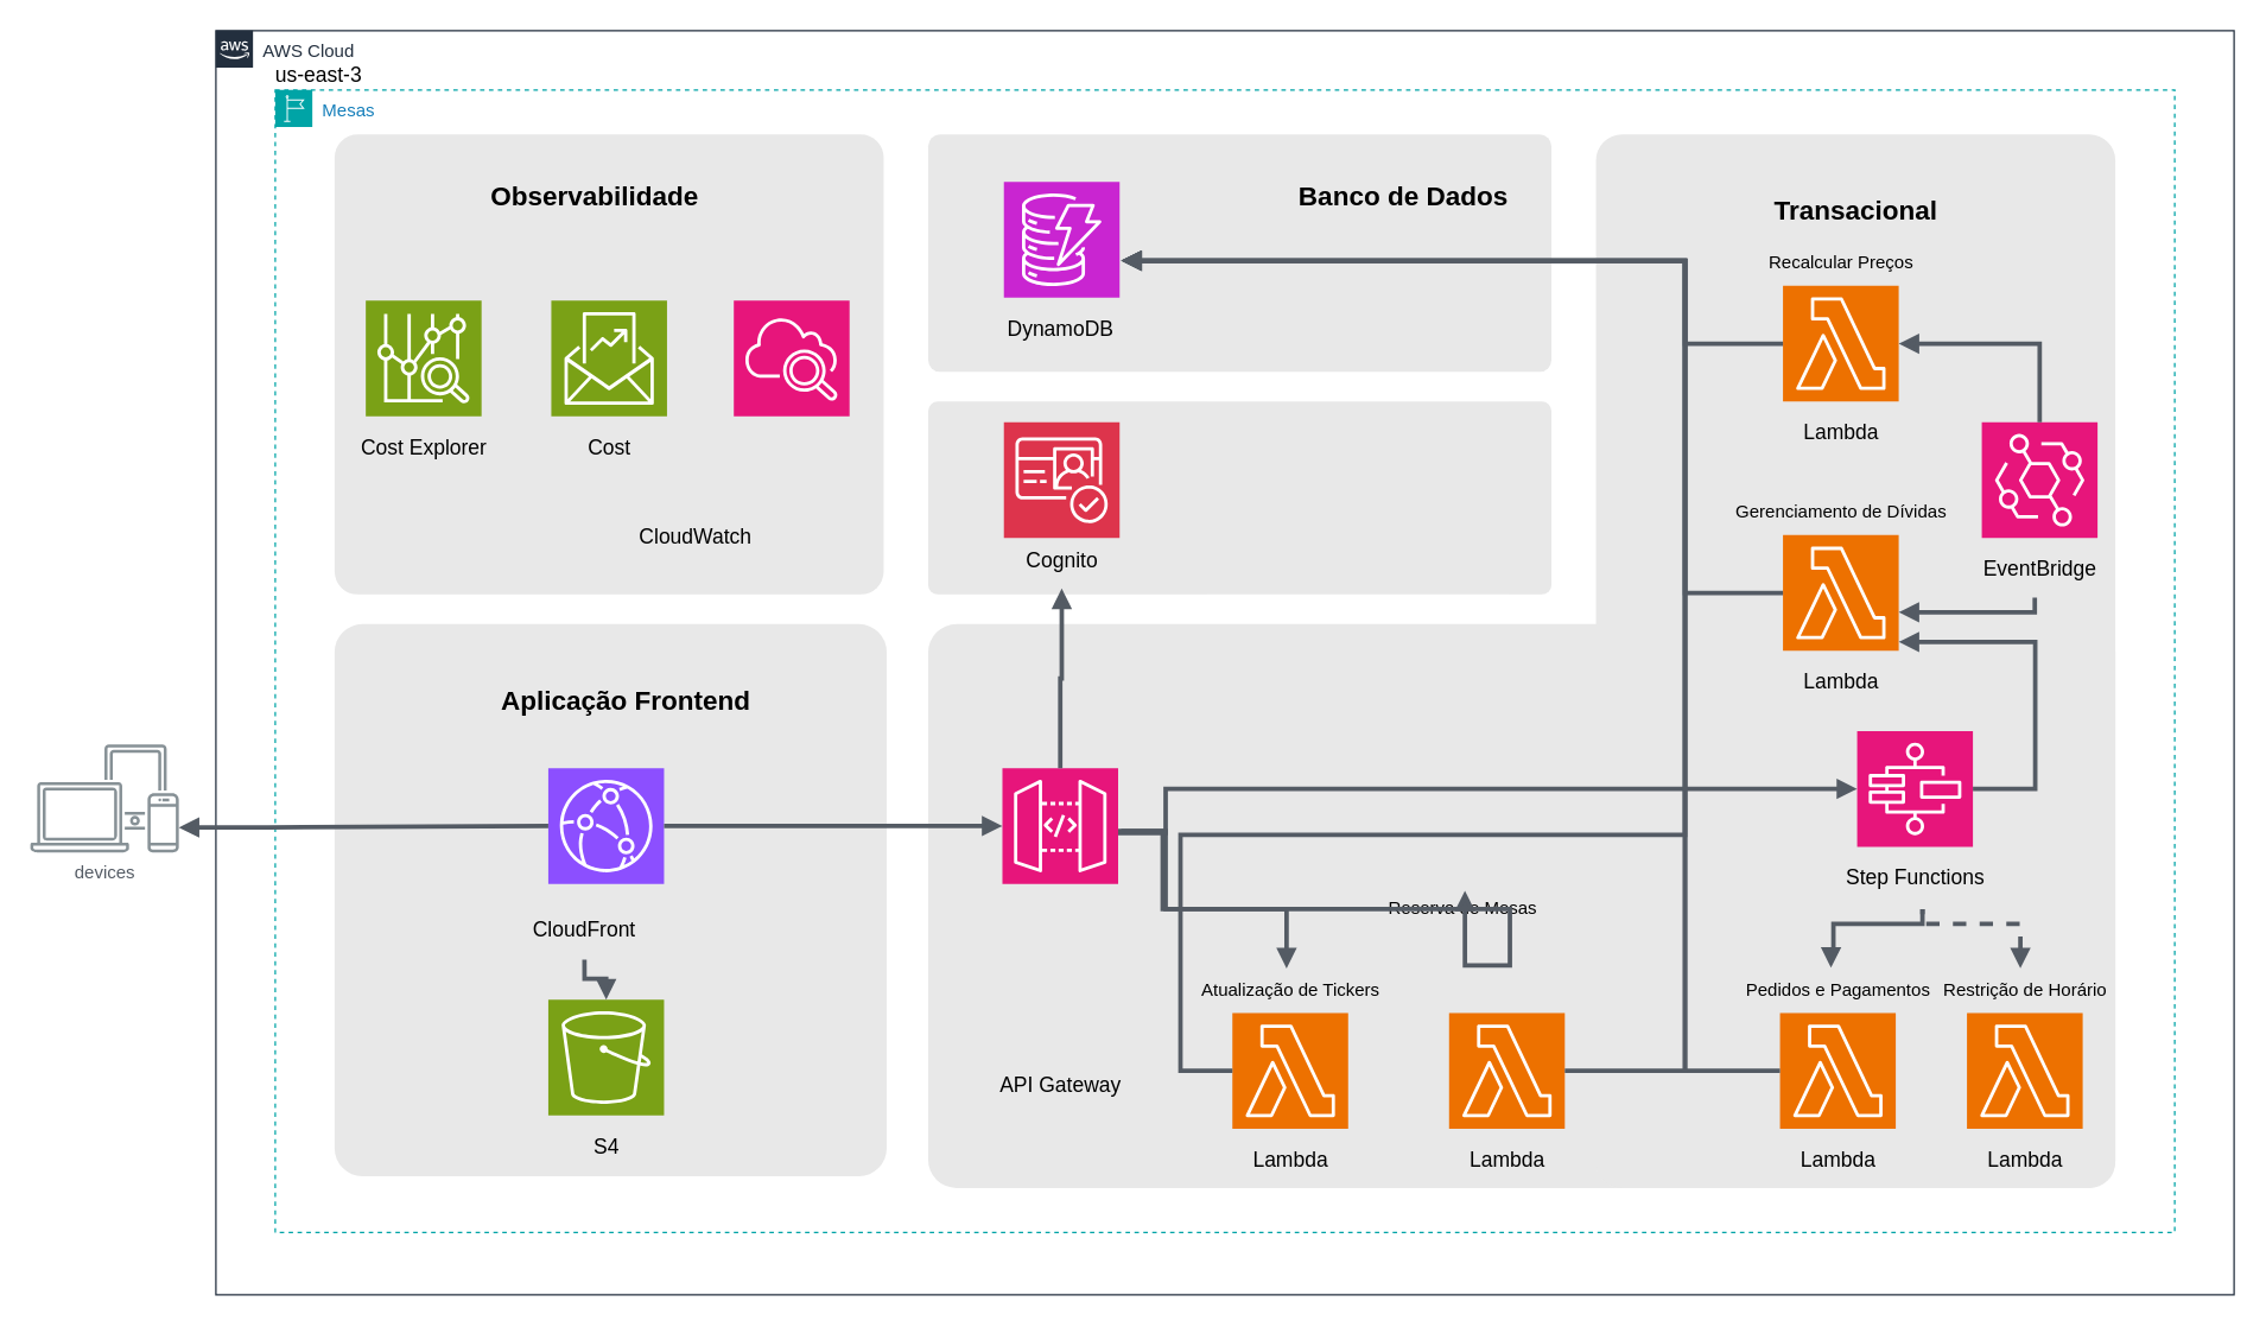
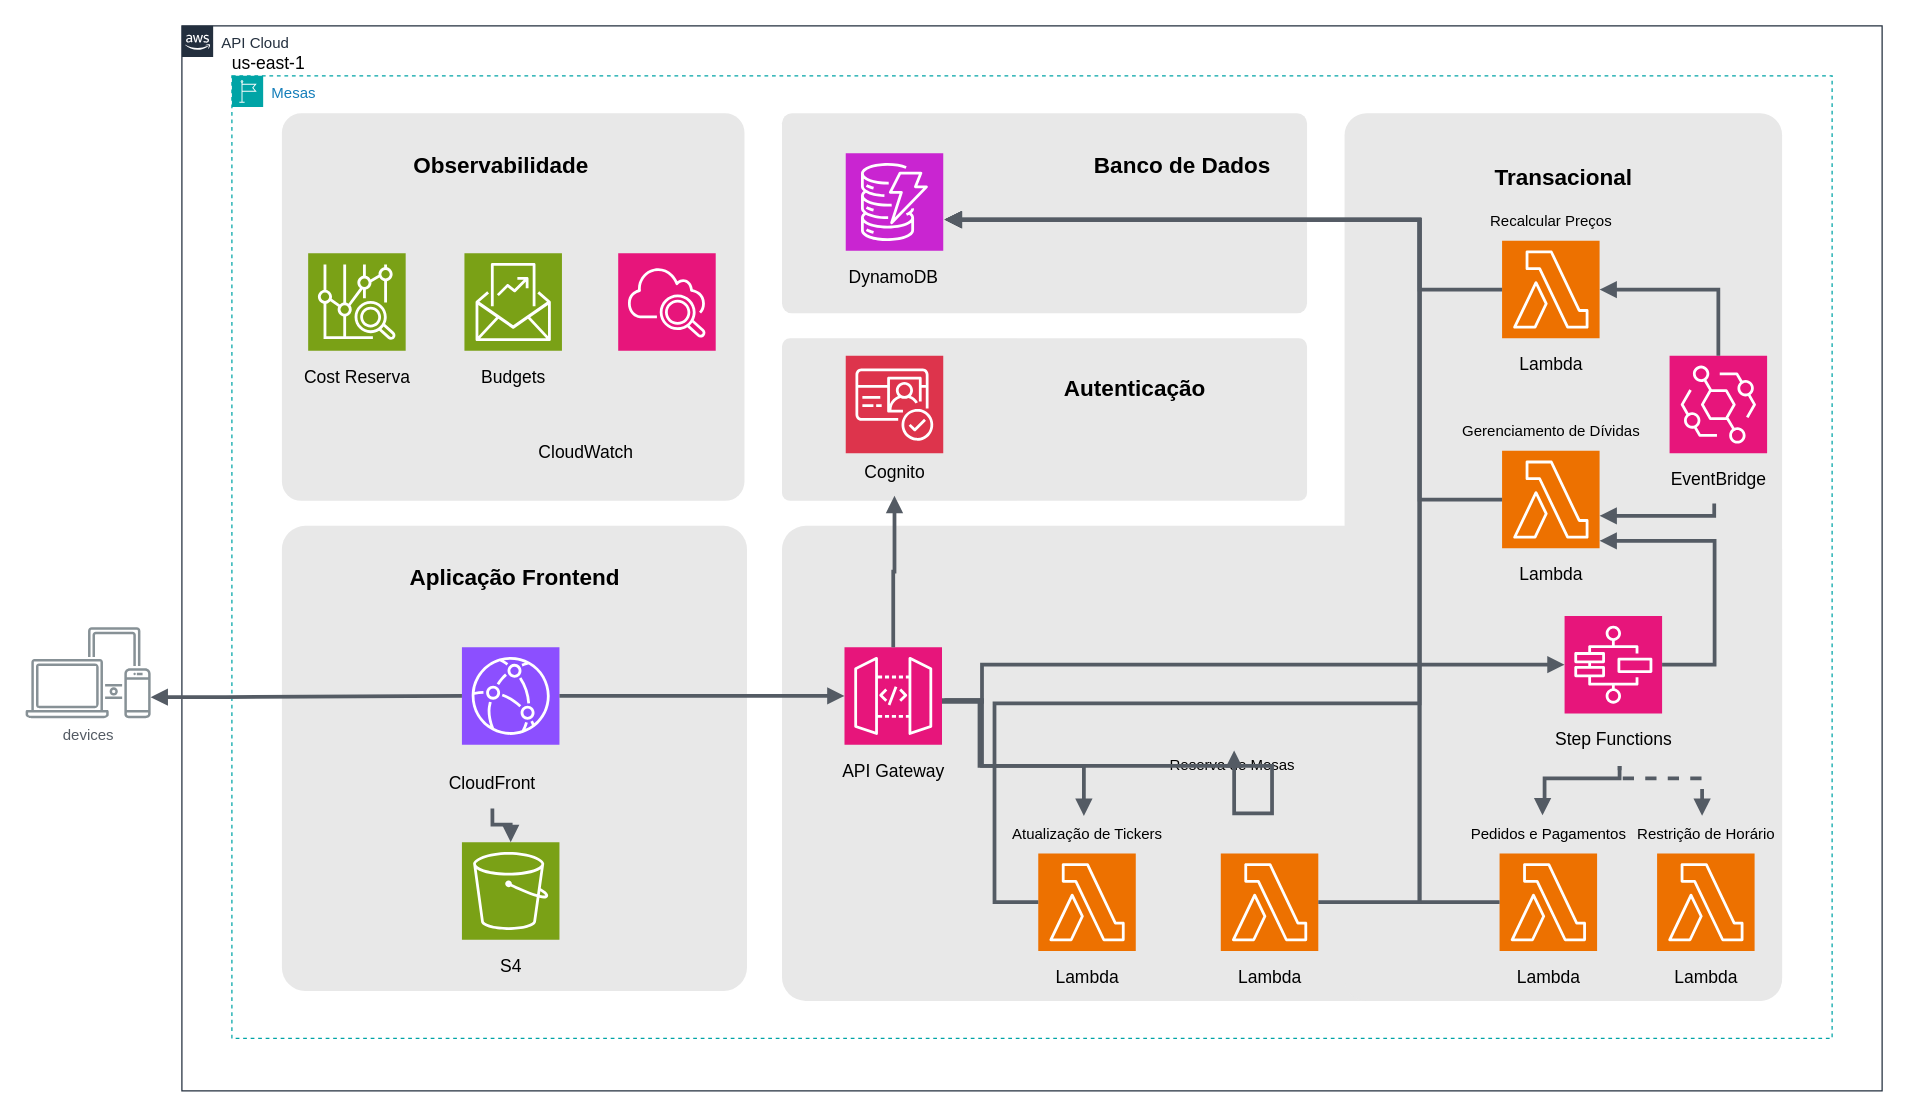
- <mxCell id="2" value="AWS Cloud" style="points=[[0,0],[0.25,0],[0.5,0],[0.75,0],[1,0],[1,0.25],[1,0.5],[1,0.75],[1,1],[0.75,1],[0.5,1],[0.25,1],[0,1],[0,0.75],[0,0.5],[0,0.25]];outlineConnect=0;gradientColor=none;html=1;whiteSpace=wrap;fontSize=12;fontStyle=0;container=1;pointerEvents=0;collapsible=0;recursiveResize=0;shape=mxgraph.aws4.group;grIcon=mxgraph.aws4.group_aws_cloud_alt;strokeColor=#232F3E;fillColor=none;verticalAlign=top;align=left;spacingLeft=30;fontColor=#232F3E;dashed=0;" vertex="1" parent="1"><mxGeometry x="145" y="20" width="1360" height="852" as="geometry" /></mxCell>
+ <mxCell id="2" value="API Cloud" style="points=[[0,0],[0.25,0],[0.5,0],[0.75,0],[1,0],[1,0.25],[1,0.5],[1,0.75],[1,1],[0.75,1],[0.5,1],[0.25,1],[0,1],[0,0.75],[0,0.5],[0,0.25]];outlineConnect=0;gradientColor=none;html=1;whiteSpace=wrap;fontSize=12;fontStyle=0;container=1;pointerEvents=0;collapsible=0;recursiveResize=0;shape=mxgraph.aws4.group;grIcon=mxgraph.aws4.group_aws_cloud_alt;strokeColor=#232F3E;fillColor=none;verticalAlign=top;align=left;spacingLeft=30;fontColor=#232F3E;dashed=0;" vertex="1" parent="1"><mxGeometry x="145" y="20" width="1360" height="852" as="geometry" /></mxCell>
- <mxCell id="69" value="&lt;font style=&quot;font-size: 14px;&quot;&gt;us-east-3&lt;/font&gt;" style="text;html=1;align=center;verticalAlign=middle;resizable=0;points=[];autosize=1;strokeColor=none;fillColor=none;" vertex="1" parent="2"><mxGeometry x="29" y="15" width="80" height="30" as="geometry" /></mxCell>
+ <mxCell id="69" value="&lt;font style=&quot;font-size: 14px;&quot;&gt;us-east-1&lt;/font&gt;" style="text;html=1;align=center;verticalAlign=middle;resizable=0;points=[];autosize=1;strokeColor=none;fillColor=none;" vertex="1" parent="2"><mxGeometry x="29" y="15" width="80" height="30" as="geometry" /></mxCell>
- <mxCell id="67" value="&lt;span style=&quot;font-size: 14px;&quot;&gt;Cost Explorer&lt;/span&gt;" style="text;html=1;align=center;verticalAlign=middle;resizable=0;points=[];autosize=1;strokeColor=none;fillColor=none;fontSize=18;" vertex="1" parent="3"><mxGeometry x="45" y="220" width="110" height="40" as="geometry" /></mxCell>
+ <mxCell id="67" value="&lt;span style=&quot;font-size: 14px;&quot;&gt;Cost Reserva&lt;/span&gt;" style="text;html=1;align=center;verticalAlign=middle;resizable=0;points=[];autosize=1;strokeColor=none;fillColor=none;fontSize=18;" vertex="1" parent="3"><mxGeometry x="45" y="220" width="110" height="40" as="geometry" /></mxCell>
- <mxCell id="68" value="&lt;span style=&quot;font-size: 14px;&quot;&gt;Cost&lt;/span&gt;" style="text;html=1;align=center;verticalAlign=middle;resizable=0;points=[];autosize=1;strokeColor=none;fillColor=none;fontSize=18;" vertex="1" parent="3"><mxGeometry x="190" y="220" width="70" height="40" as="geometry" /></mxCell>
+ <mxCell id="68" value="&lt;span style=&quot;font-size: 14px;&quot;&gt;Budgets&lt;/span&gt;" style="text;html=1;align=center;verticalAlign=middle;resizable=0;points=[];autosize=1;strokeColor=none;fillColor=none;fontSize=18;" vertex="1" parent="3"><mxGeometry x="190" y="220" width="70" height="40" as="geometry" /></mxCell>
+ <mxCell id="44" value="&lt;b&gt;Autenticação&lt;/b&gt;" style="text;html=1;align=center;verticalAlign=middle;resizable=0;points=[];autosize=1;strokeColor=none;fillColor=none;fontSize=18;" vertex="1" parent="3"><mxGeometry x="652" y="231" width="140" height="40" as="geometry" /></mxCell>
- <mxCell id="7" value="&lt;b&gt;Aplicação Frontend&lt;/b&gt;" style="text;html=1;align=center;verticalAlign=middle;resizable=0;points=[];autosize=1;strokeColor=none;fillColor=none;fontSize=18;" vertex="1" parent="3"><mxGeometry x="141" y="392" width="190" height="40" as="geometry" /></mxCell>
+ <mxCell id="7" value="&lt;b&gt;Aplicação Frontend&lt;/b&gt;" style="text;html=1;align=center;verticalAlign=middle;resizable=0;points=[];autosize=1;strokeColor=none;fillColor=none;fontSize=18;" vertex="1" parent="3"><mxGeometry x="131" y="382" width="190" height="40" as="geometry" /></mxCell>
- <mxCell id="14" value="&lt;span style=&quot;font-size: 14px;&quot;&gt;API Gateway&lt;/span&gt;" style="text;html=1;align=center;verticalAlign=middle;resizable=0;points=[];autosize=1;strokeColor=none;fillColor=none;fontSize=18;" vertex="1" parent="3"><mxGeometry x="474" y="650" width="110" height="40" as="geometry" /></mxCell>
+ <mxCell id="14" value="&lt;span style=&quot;font-size: 14px;&quot;&gt;API Gateway&lt;/span&gt;" style="text;html=1;align=center;verticalAlign=middle;resizable=0;points=[];autosize=1;strokeColor=none;fillColor=none;fontSize=18;" vertex="1" parent="3"><mxGeometry x="474" y="535" width="110" height="40" as="geometry" /></mxCell>
